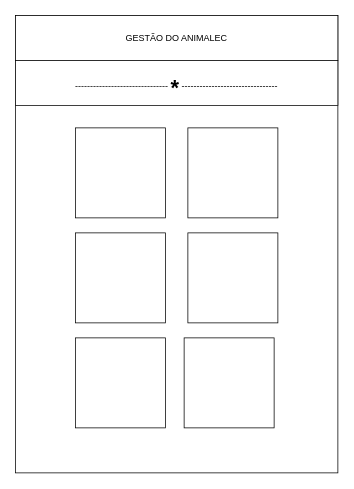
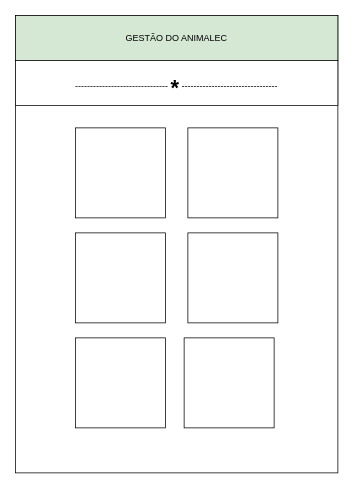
- <mxCell id="3" value="GESTÃO DO ANIMALEC" style="rounded=0;whiteSpace=wrap;html=1;" vertex="1" parent="1"><mxGeometry x="20" y="20" width="430" height="60" as="geometry" /></mxCell>
+ <mxCell id="3" value="GESTÃO DO ANIMALEC" style="rounded=0;whiteSpace=wrap;html=1;fillColor=#d5e8d4;" vertex="1" parent="1"><mxGeometry x="20" y="20" width="430" height="60" as="geometry" /></mxCell>
